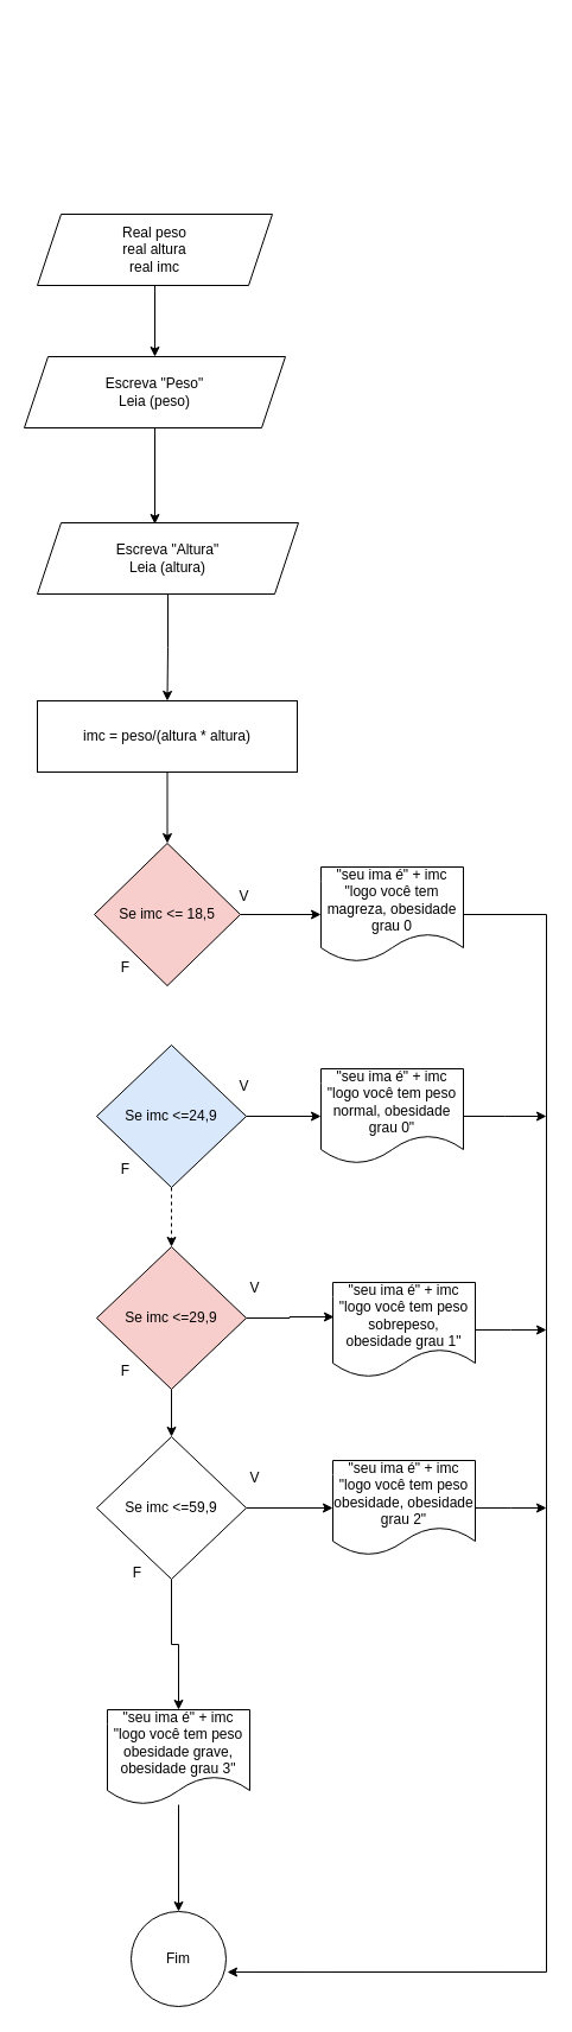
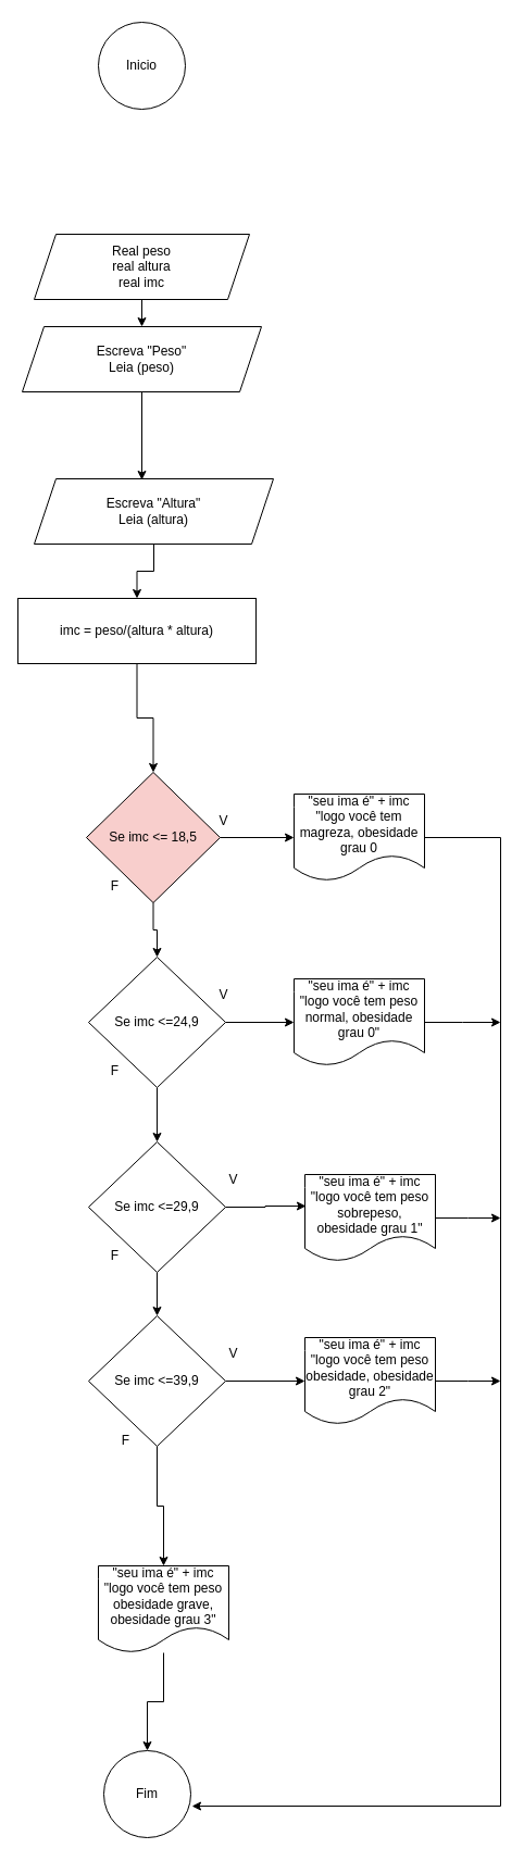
+ <mxCell id="2" value="Inicio" style="ellipse;whiteSpace=wrap;html=1;aspect=fixed;" vertex="1" parent="1"><mxGeometry x="90" y="20" width="80" height="80" as="geometry" /></mxCell>
- <mxCell id="4" value="Real peso&lt;div&gt;real altura&lt;/div&gt;&lt;div&gt;real imc&lt;/div&gt;" style="shape=parallelogram;perimeter=parallelogramPerimeter;whiteSpace=wrap;html=1;fixedSize=1;" vertex="1" parent="1"><mxGeometry x="31" y="180" width="198" height="60" as="geometry" /></mxCell>
+ <mxCell id="4" value="Real peso&lt;div&gt;real altura&lt;/div&gt;&lt;div&gt;real imc&lt;/div&gt;" style="shape=parallelogram;perimeter=parallelogramPerimeter;whiteSpace=wrap;html=1;fixedSize=1;" vertex="1" parent="1"><mxGeometry x="31" y="215" width="198" height="60" as="geometry" /></mxCell>
- <mxCell id="9" value="imc = peso/(altura * altura)" style="rounded=0;whiteSpace=wrap;html=1;" vertex="1" parent="1"><mxGeometry x="31" y="590" width="219" height="60" as="geometry" /></mxCell>
+ <mxCell id="9" value="imc = peso/(altura * altura)" style="rounded=0;whiteSpace=wrap;html=1;" vertex="1" parent="1"><mxGeometry x="16" y="550" width="219" height="60" as="geometry" /></mxCell>
+ <mxCell id="11" style="edgeStyle=orthogonalEdgeStyle;rounded=0;orthogonalLoop=1;jettySize=auto;html=1;entryX=0.5;entryY=0;entryDx=0;entryDy=0;" edge="1" parent="1" source="12" target="20"><mxGeometry relative="1" as="geometry" /></mxCell>
- <mxCell id="20" value="Se&amp;nbsp;&lt;span style=&quot;background-color: initial;&quot;&gt;imc &amp;lt;=24,9&lt;/span&gt;" style="rhombus;whiteSpace=wrap;html=1;fillColor=#dae8fc;" vertex="1" parent="1"><mxGeometry x="81" y="880" width="126" height="120" as="geometry" /></mxCell>
+ <mxCell id="20" value="Se&amp;nbsp;&lt;span style=&quot;background-color: initial;&quot;&gt;imc &amp;lt;=24,9&lt;/span&gt;" style="rhombus;whiteSpace=wrap;html=1;" vertex="1" parent="1"><mxGeometry x="81" y="880" width="126" height="120" as="geometry" /></mxCell>
- <mxCell id="19" style="edgeStyle=orthogonalEdgeStyle;rounded=0;orthogonalLoop=1;jettySize=auto;html=1;entryX=0.5;entryY=0;entryDx=0;entryDy=0;dashed=1;" edge="1" parent="1" source="20" target="24"><mxGeometry relative="1" as="geometry" /></mxCell>
+ <mxCell id="19" style="edgeStyle=orthogonalEdgeStyle;rounded=0;orthogonalLoop=1;jettySize=auto;html=1;entryX=0.5;entryY=0;entryDx=0;entryDy=0;" edge="1" parent="1" source="20" target="24"><mxGeometry relative="1" as="geometry" /></mxCell>
- <mxCell id="24" value="Se&amp;nbsp;&lt;span style=&quot;background-color: initial;&quot;&gt;imc &amp;lt;=29,9&lt;/span&gt;" style="rhombus;whiteSpace=wrap;html=1;fillColor=#f8cecc;" vertex="1" parent="1"><mxGeometry x="81" y="1050" width="126" height="120" as="geometry" /></mxCell>
+ <mxCell id="24" value="Se&amp;nbsp;&lt;span style=&quot;background-color: initial;&quot;&gt;imc &amp;lt;=29,9&lt;/span&gt;" style="rhombus;whiteSpace=wrap;html=1;" vertex="1" parent="1"><mxGeometry x="81" y="1050" width="126" height="120" as="geometry" /></mxCell>
- <mxCell id="31" value="Se&amp;nbsp;&lt;span style=&quot;background-color: initial;&quot;&gt;imc &amp;lt;=59,9&lt;/span&gt;" style="rhombus;whiteSpace=wrap;html=1;" vertex="1" parent="1"><mxGeometry x="81" y="1210" width="126" height="120" as="geometry" /></mxCell>
+ <mxCell id="31" value="Se&amp;nbsp;&lt;span style=&quot;background-color: initial;&quot;&gt;imc &amp;lt;=39,9&lt;/span&gt;" style="rhombus;whiteSpace=wrap;html=1;" vertex="1" parent="1"><mxGeometry x="81" y="1210" width="126" height="120" as="geometry" /></mxCell>
- <mxCell id="41" value="Fim" style="ellipse;whiteSpace=wrap;html=1;aspect=fixed;" vertex="1" parent="1"><mxGeometry x="110" y="1610" width="80" height="80" as="geometry" /></mxCell>
+ <mxCell id="41" value="Fim" style="ellipse;whiteSpace=wrap;html=1;aspect=fixed;" vertex="1" parent="1"><mxGeometry x="95" y="1610" width="80" height="80" as="geometry" /></mxCell>
